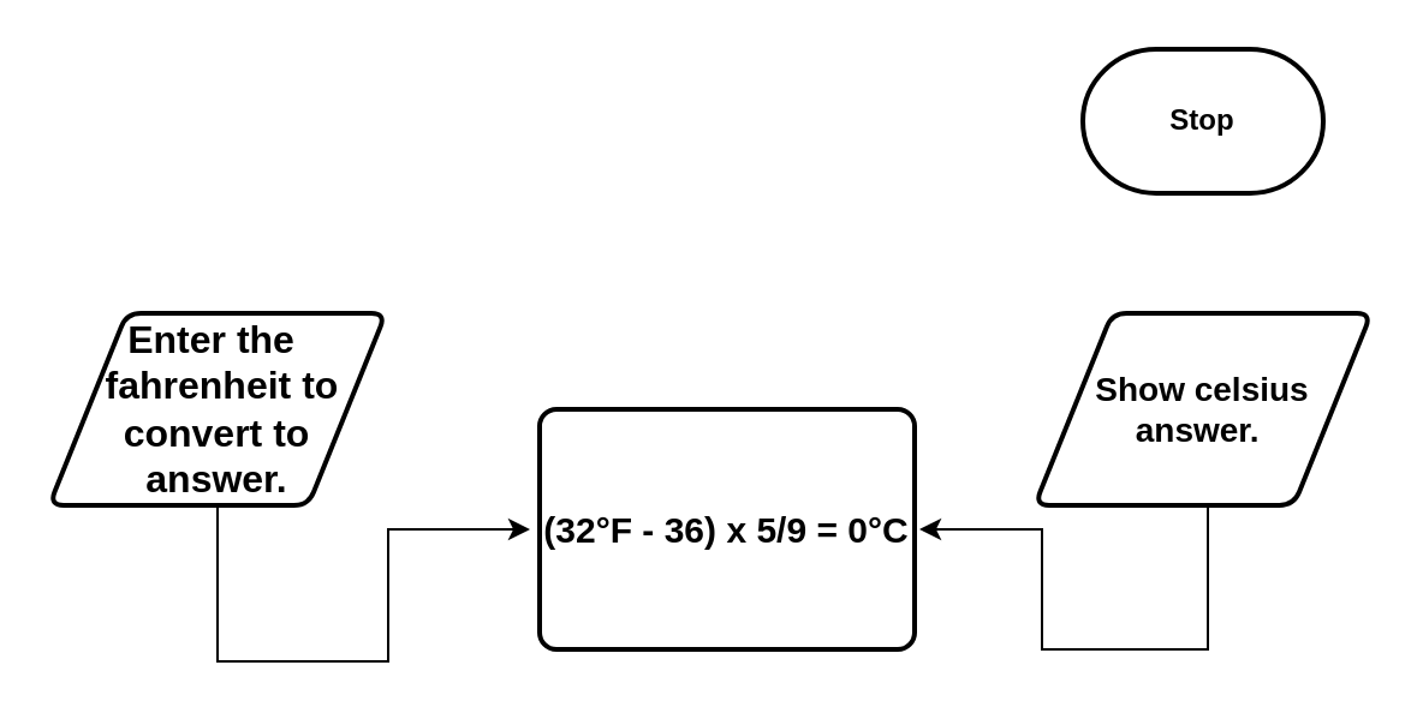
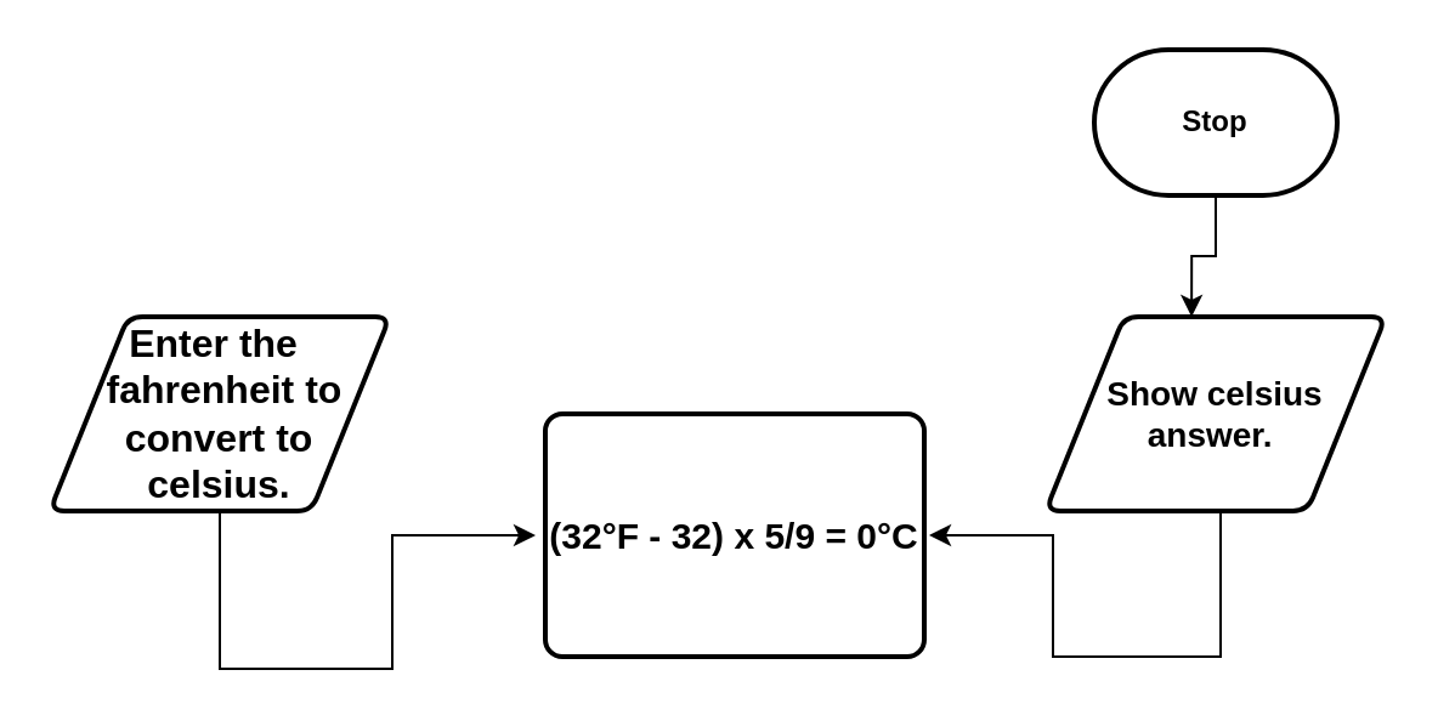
+ <mxCell id="8" style="edgeStyle=orthogonalEdgeStyle;html=1;entryX=0.429;entryY=0;entryDx=0;entryDy=0;entryPerimeter=0;rounded=0;" edge="1" parent="1" source="7" target="6"><mxGeometry relative="1" as="geometry" /></mxCell>
- <mxCell id="3" value="&lt;h4&gt;&lt;font style=&quot;font-size: 16px;&quot;&gt;Enter the&amp;nbsp; &amp;nbsp;fahrenheit to convert to answer.&lt;/font&gt;&lt;/h4&gt;" style="shape=parallelogram;html=1;strokeWidth=2;perimeter=parallelogramPerimeter;whiteSpace=wrap;rounded=1;arcSize=12;size=0.23;" vertex="1" parent="1"><mxGeometry x="20" y="130" width="140" height="80" as="geometry" /></mxCell>
+ <mxCell id="3" value="&lt;h4&gt;&lt;font style=&quot;font-size: 16px;&quot;&gt;Enter the&amp;nbsp; &amp;nbsp;fahrenheit to convert to celsius.&lt;/font&gt;&lt;/h4&gt;" style="shape=parallelogram;html=1;strokeWidth=2;perimeter=parallelogramPerimeter;whiteSpace=wrap;rounded=1;arcSize=12;size=0.23;" vertex="1" parent="1"><mxGeometry x="20" y="130" width="140" height="80" as="geometry" /></mxCell>
- <mxCell id="4" value="&lt;h4 style=&quot;text-wrap-mode: nowrap;&quot;&gt;&lt;font style=&quot;font-size: 15px;&quot;&gt;(32°F -&amp;nbsp;36) x&amp;nbsp;5/9&amp;nbsp;=&amp;nbsp;0°C&lt;/font&gt;&lt;/h4&gt;" style="rounded=1;whiteSpace=wrap;html=1;absoluteArcSize=1;arcSize=14;strokeWidth=2;" vertex="1" parent="1"><mxGeometry x="224" y="170" width="156" height="100" as="geometry" /></mxCell>
+ <mxCell id="4" value="&lt;h4 style=&quot;text-wrap-mode: nowrap;&quot;&gt;&lt;font style=&quot;font-size: 15px;&quot;&gt;(32°F -&amp;nbsp;32) x&amp;nbsp;5/9&amp;nbsp;=&amp;nbsp;0°C&lt;/font&gt;&lt;/h4&gt;" style="rounded=1;whiteSpace=wrap;html=1;absoluteArcSize=1;arcSize=14;strokeWidth=2;" vertex="1" parent="1"><mxGeometry x="224" y="170" width="156" height="100" as="geometry" /></mxCell>
